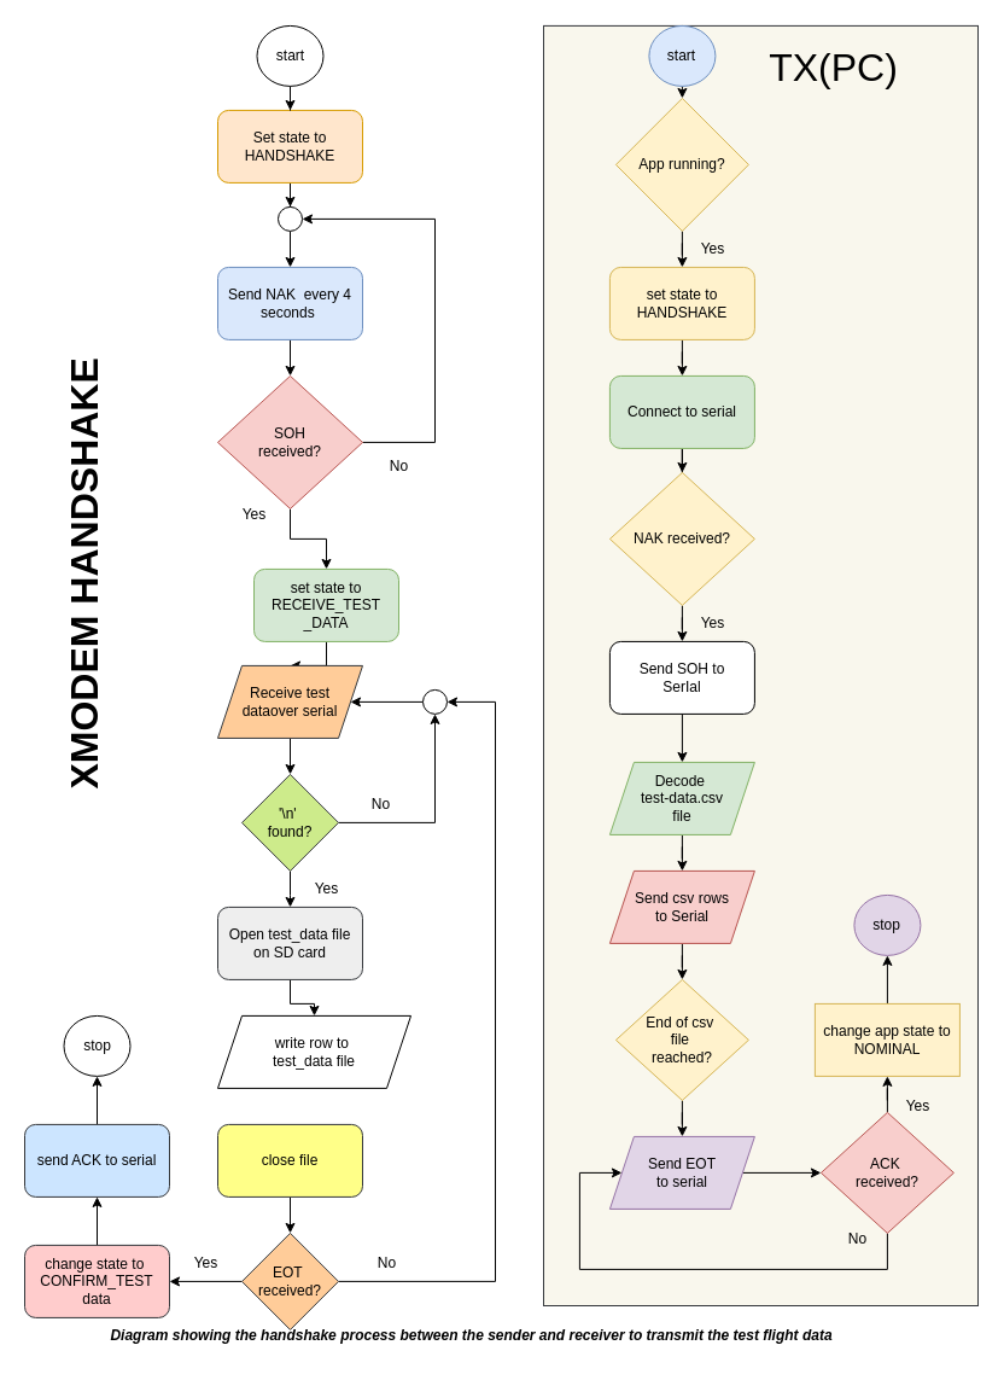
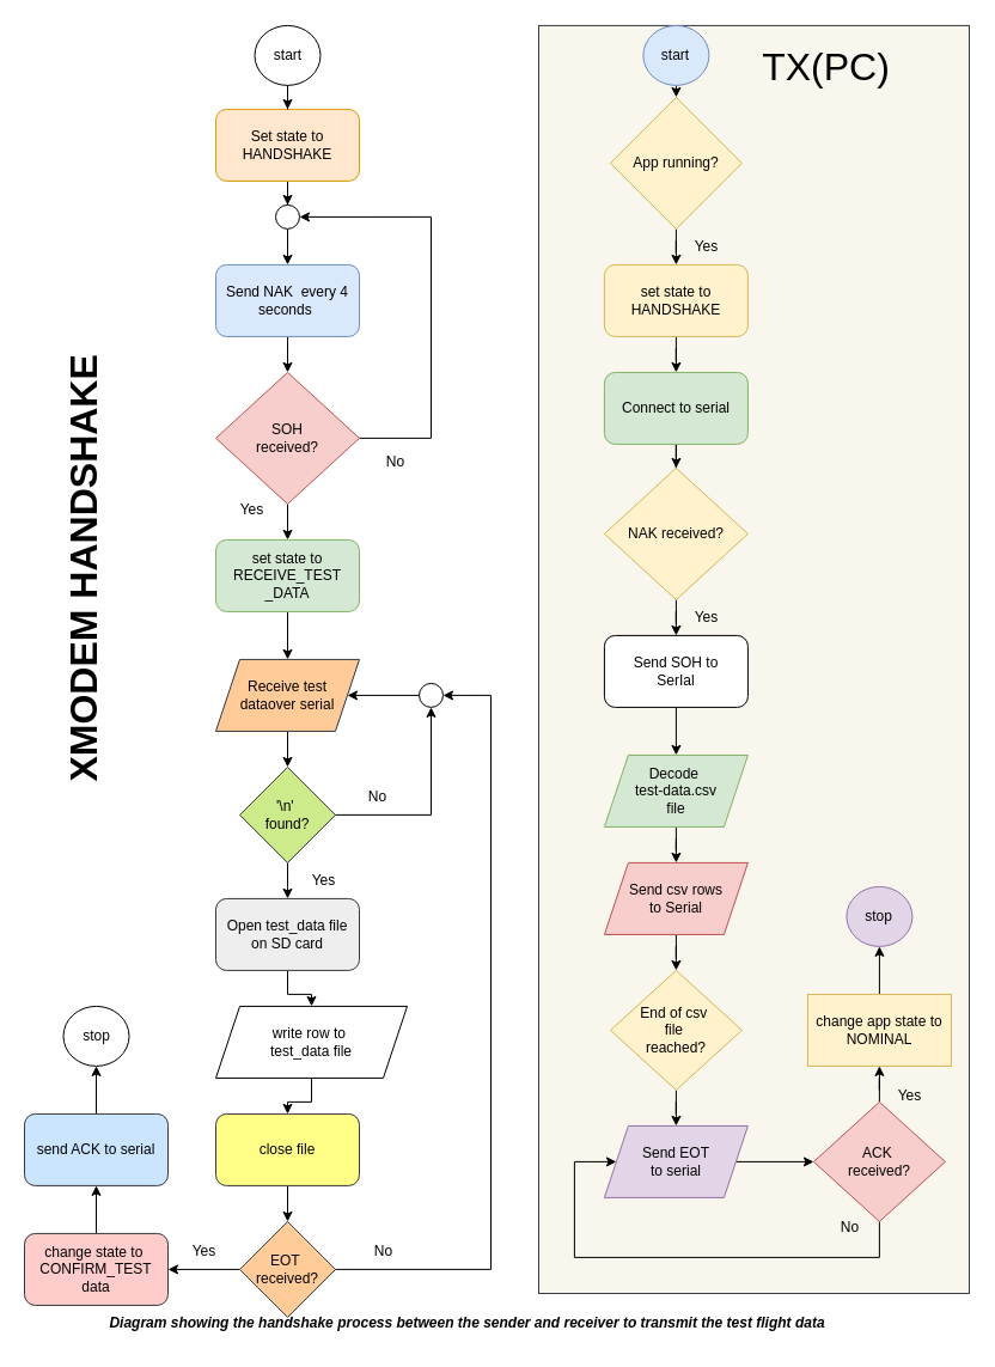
- <mxCell id="19" value="set state to RECEIVE_TEST&lt;br&gt;_DATA" style="rounded=1;whiteSpace=wrap;html=1;fillColor=#d5e8d4;strokeColor=#82b366;" vertex="1" parent="1"><mxGeometry x="210" y="470.91" width="120" height="60" as="geometry" /></mxCell>
+ <mxCell id="19" value="set state to RECEIVE_TEST&lt;br&gt;_DATA" style="rounded=1;whiteSpace=wrap;html=1;fillColor=#d5e8d4;strokeColor=#82b366;" vertex="1" parent="1"><mxGeometry x="180" y="450.91" width="120" height="60" as="geometry" /></mxCell>
+ <mxCell id="37" value="" style="edgeStyle=orthogonalEdgeStyle;rounded=0;orthogonalLoop=1;jettySize=auto;html=1;" edge="1" parent="1" source="38" target="40"><mxGeometry relative="1" as="geometry" /></mxCell>
